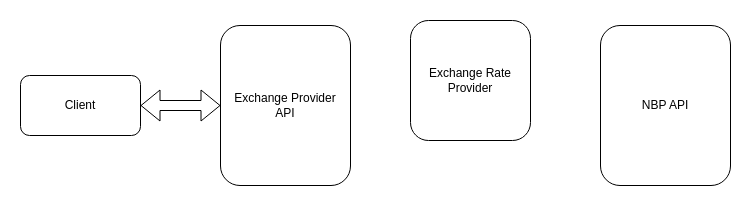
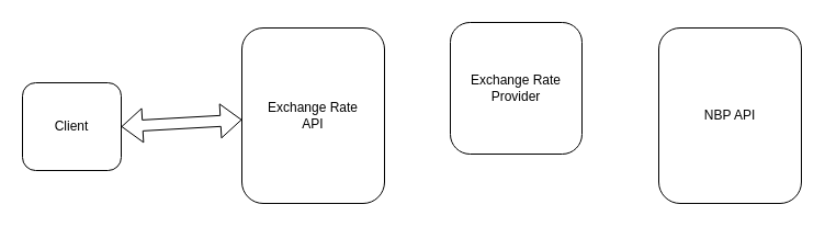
- <mxCell id="3" value="Client" style="rounded=1;whiteSpace=wrap;html=1;" vertex="1" parent="1"><mxGeometry x="20" y="75" width="120" height="60" as="geometry" /></mxCell>
+ <mxCell id="3" value="Client" style="rounded=1;whiteSpace=wrap;html=1;" vertex="1" parent="1"><mxGeometry x="20" y="75" width="90" height="80" as="geometry" /></mxCell>
- <mxCell id="2" value="Exchange Provider &lt;br&gt;API" style="rounded=1;whiteSpace=wrap;html=1;" vertex="1" parent="1"><mxGeometry x="220" y="25" width="130" height="160" as="geometry" /></mxCell>
+ <mxCell id="2" value="Exchange Rate &lt;br&gt;API" style="rounded=1;whiteSpace=wrap;html=1;" vertex="1" parent="1"><mxGeometry x="220" y="25" width="130" height="160" as="geometry" /></mxCell>
